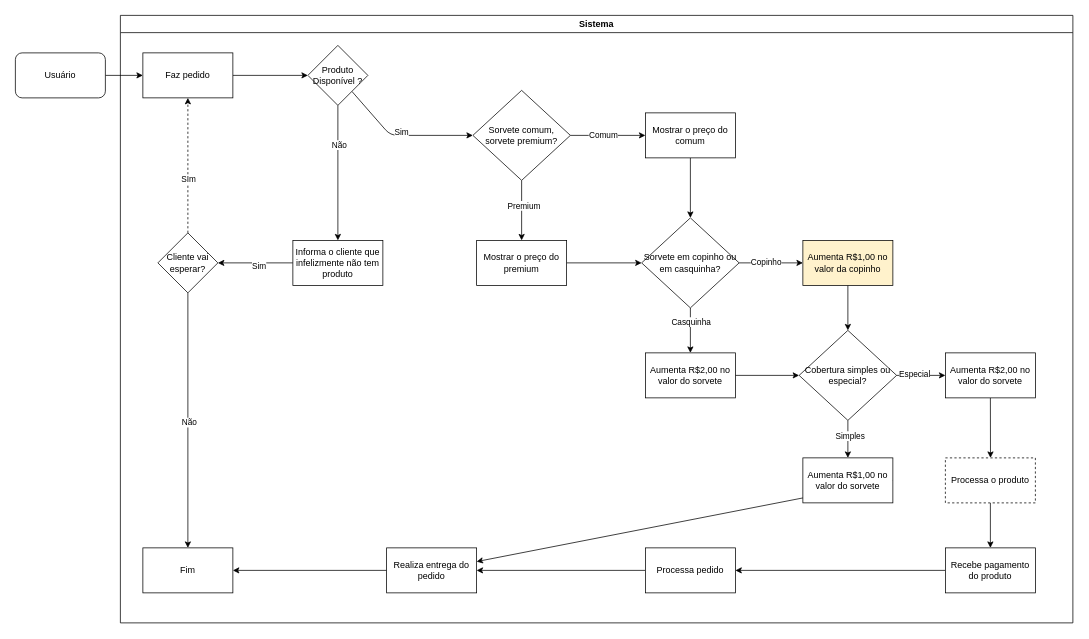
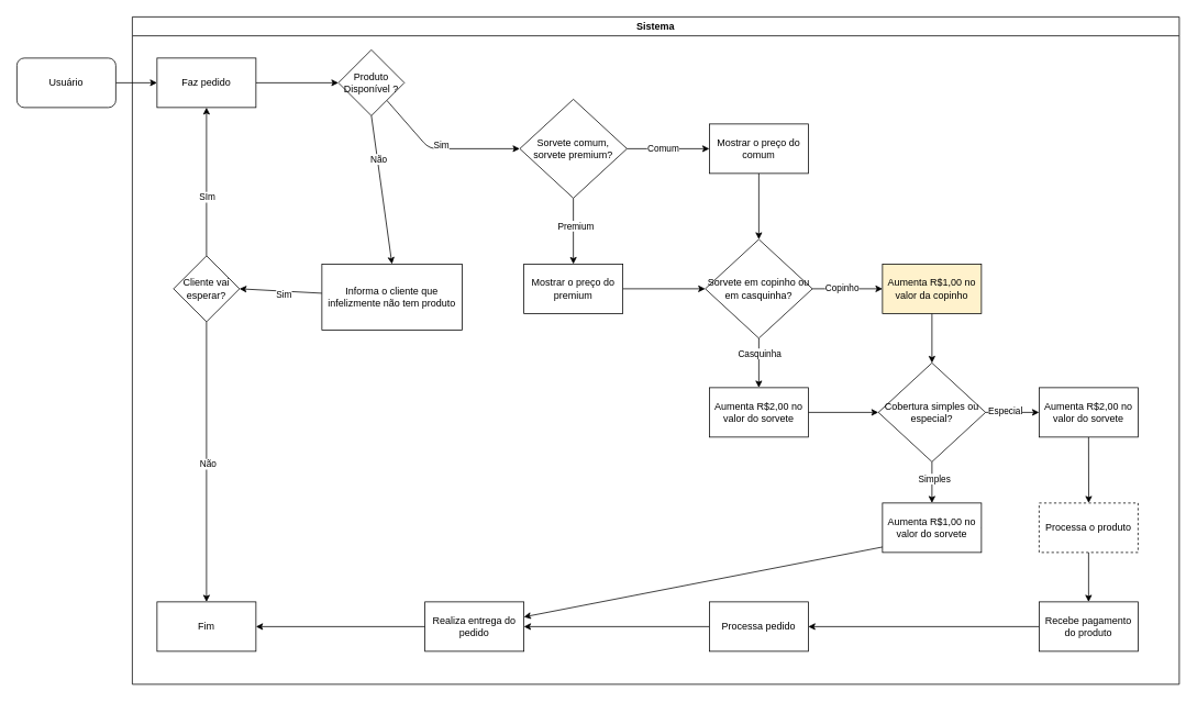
- <mxCell id="13" style="edgeStyle=none;html=1;exitX=0.5;exitY=0;exitDx=0;exitDy=0;entryX=0.5;entryY=1;entryDx=0;entryDy=0;dashed=1;" edge="1" parent="2" source="17" target="4"><mxGeometry relative="1" as="geometry" /></mxCell>
+ <mxCell id="13" style="edgeStyle=none;html=1;exitX=0.5;exitY=0;exitDx=0;exitDy=0;entryX=0.5;entryY=1;entryDx=0;entryDy=0;" edge="1" parent="2" source="17" target="4"><mxGeometry relative="1" as="geometry" /></mxCell>
- <mxCell id="10" value="Informa o cliente que infelizmente não tem produto" style="rounded=0;whiteSpace=wrap;html=1;" vertex="1" parent="2"><mxGeometry x="230" y="300" width="120" height="60" as="geometry" /></mxCell>
+ <mxCell id="10" value="Informa o cliente que infelizmente não tem produto" style="rounded=0;whiteSpace=wrap;html=1;" vertex="1" parent="2"><mxGeometry x="230" y="300" width="170" height="80" as="geometry" /></mxCell>
